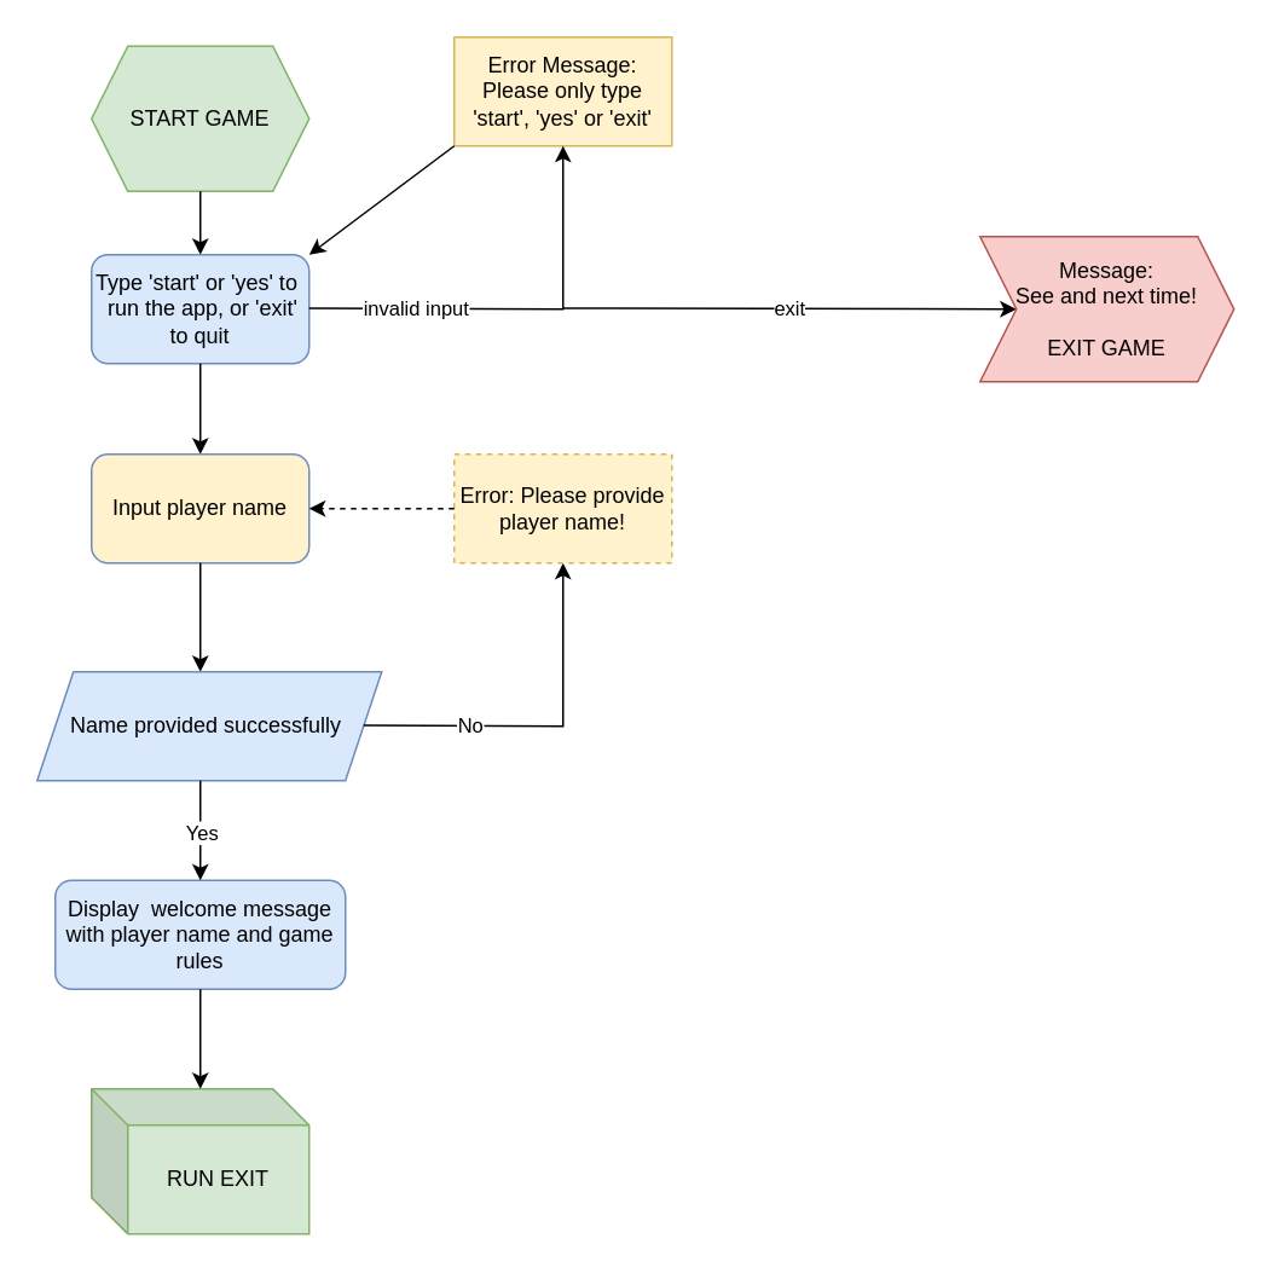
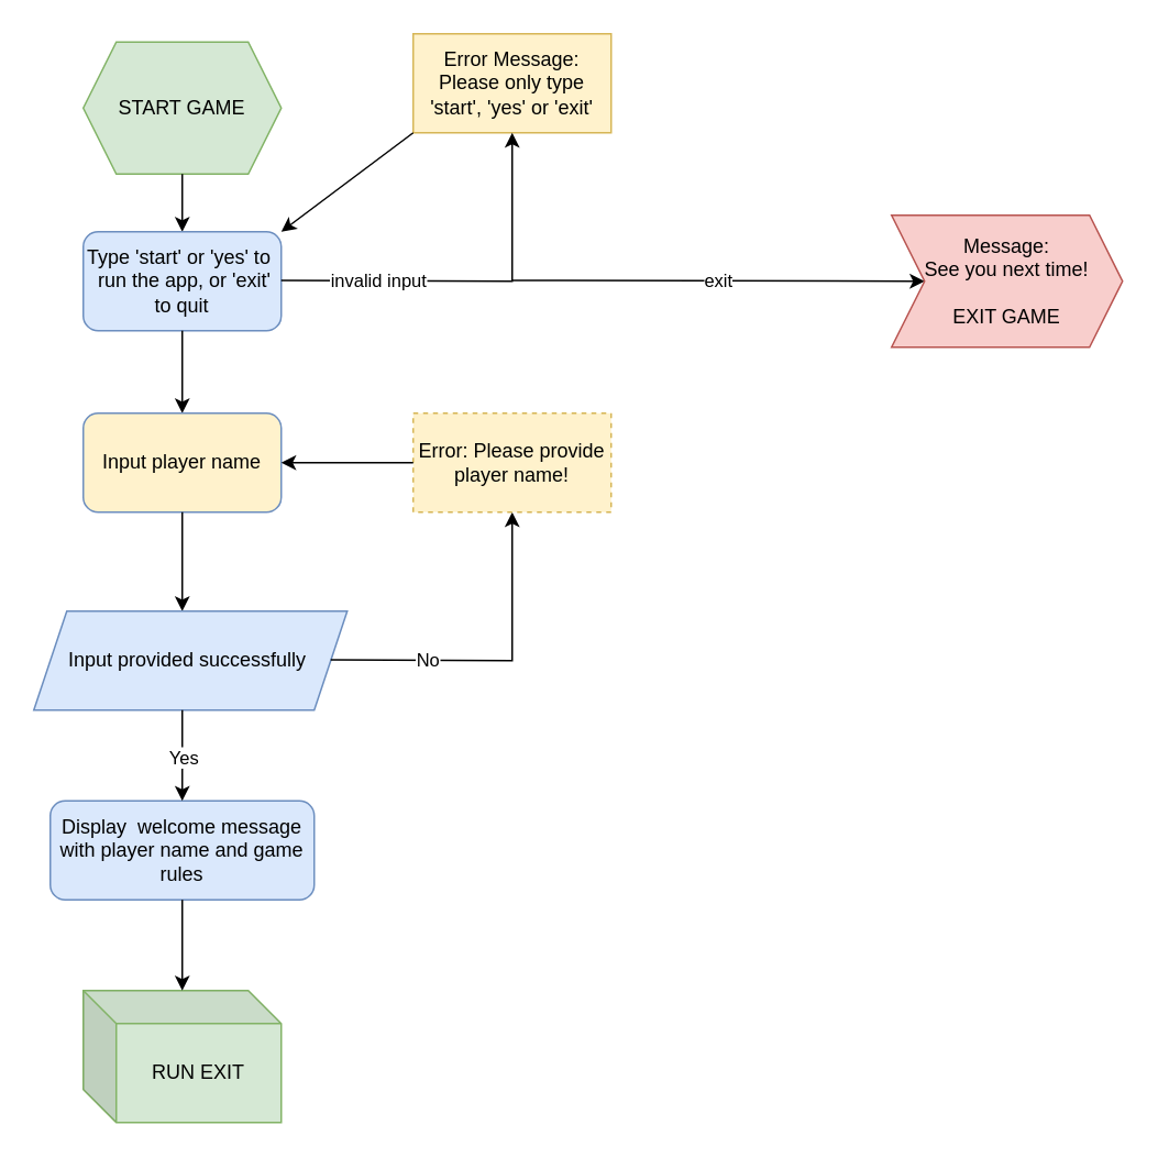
- <mxCell id="24" value="Message: &lt;br&gt;See and next time!&lt;br&gt;&lt;br&gt;EXIT GAME" style="shape=step;perimeter=stepPerimeter;whiteSpace=wrap;html=1;fixedSize=1;fillColor=#f8cecc;strokeColor=#b85450;" vertex="1" parent="1"><mxGeometry x="540" y="130" width="140" height="80" as="geometry" /></mxCell>
+ <mxCell id="24" value="Message: &lt;br&gt;See you next time!&lt;br&gt;&lt;br&gt;EXIT GAME" style="shape=step;perimeter=stepPerimeter;whiteSpace=wrap;html=1;fixedSize=1;fillColor=#f8cecc;strokeColor=#b85450;" vertex="1" parent="1"><mxGeometry x="540" y="130" width="140" height="80" as="geometry" /></mxCell>
- <mxCell id="17" value="" style="endArrow=classic;html=1;rounded=0;entryX=1;entryY=0.5;entryDx=0;entryDy=0;exitX=0;exitY=0.5;exitDx=0;exitDy=0;dashed=1;" edge="1" parent="1" source="16" target="6"><mxGeometry width="50" height="50" relative="1" as="geometry"><mxPoint x="370" y="220" as="sourcePoint" /><mxPoint x="420" y="170" as="targetPoint" /></mxGeometry></mxCell>
+ <mxCell id="17" value="" style="endArrow=classic;html=1;rounded=0;entryX=1;entryY=0.5;entryDx=0;entryDy=0;exitX=0;exitY=0.5;exitDx=0;exitDy=0;" edge="1" parent="1" source="16" target="6"><mxGeometry width="50" height="50" relative="1" as="geometry"><mxPoint x="370" y="220" as="sourcePoint" /><mxPoint x="420" y="170" as="targetPoint" /></mxGeometry></mxCell>
- <mxCell id="9" value="Name provided successfully&amp;nbsp;" style="shape=parallelogram;perimeter=parallelogramPerimeter;whiteSpace=wrap;html=1;fixedSize=1;fillColor=#dae8fc;strokeColor=#6c8ebf;" vertex="1" parent="1"><mxGeometry x="20" y="370" width="190" height="60" as="geometry" /></mxCell>
+ <mxCell id="9" value="Input provided successfully&amp;nbsp;" style="shape=parallelogram;perimeter=parallelogramPerimeter;whiteSpace=wrap;html=1;fixedSize=1;fillColor=#dae8fc;strokeColor=#6c8ebf;" vertex="1" parent="1"><mxGeometry x="20" y="370" width="190" height="60" as="geometry" /></mxCell>
